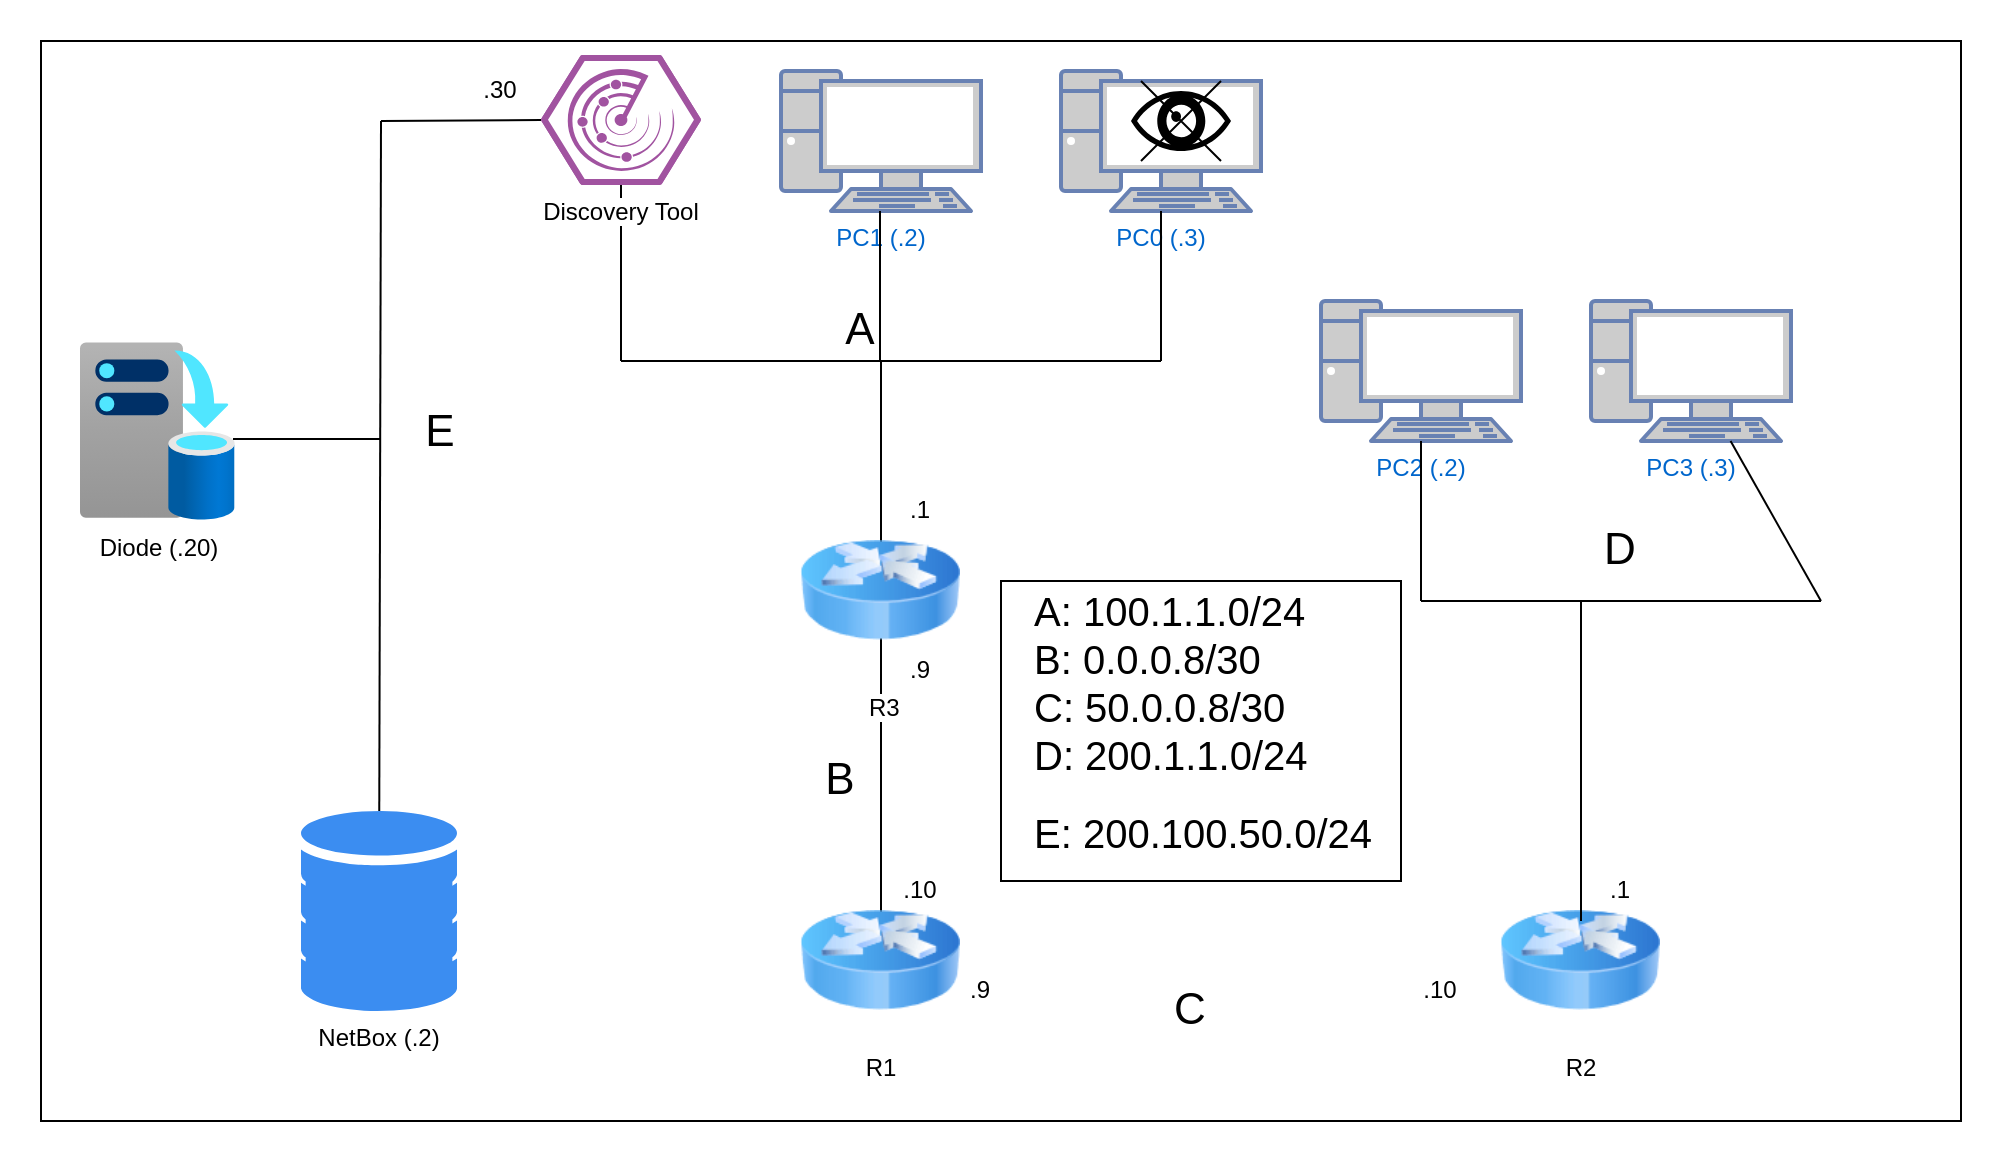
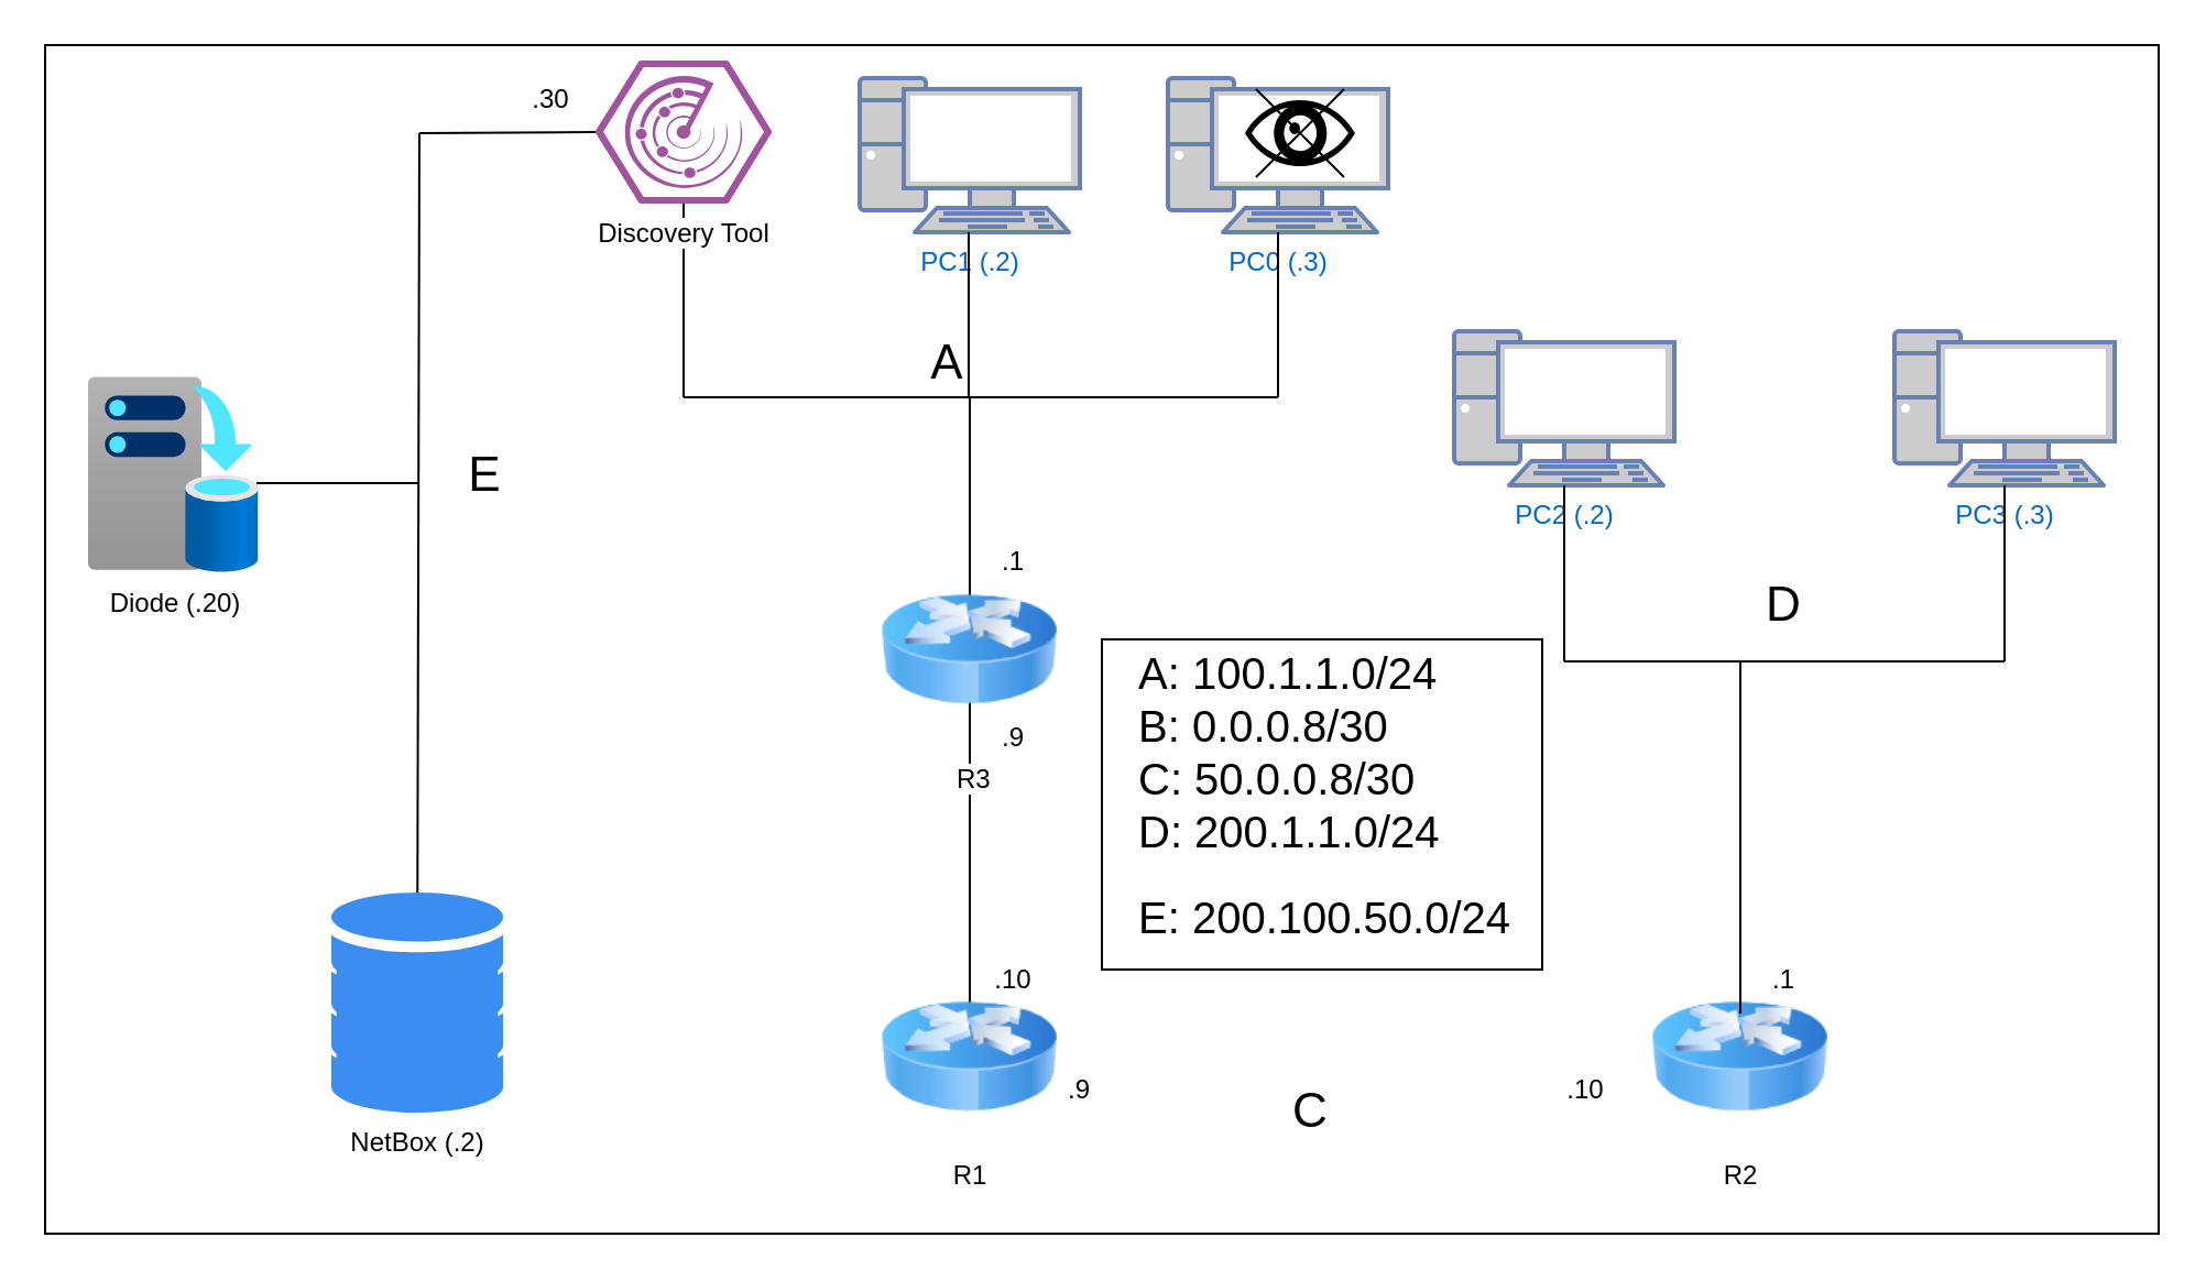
- <mxCell id="22" value="&lt;span style=&quot;background-color: rgb(255, 255, 255);&quot;&gt;PC3 (.3)&lt;/span&gt;" style="fontColor=#0066CC;verticalAlign=top;verticalLabelPosition=bottom;labelPosition=center;align=center;html=1;outlineConnect=0;fillColor=#CCCCCC;strokeColor=#6881B3;gradientColor=none;gradientDirection=north;strokeWidth=2;shape=mxgraph.networks.pc;" parent="1" vertex="1"><mxGeometry x="795" y="150" width="100" height="70" as="geometry" /></mxCell>
+ <mxCell id="22" value="&lt;span style=&quot;background-color: rgb(255, 255, 255);&quot;&gt;PC3 (.3)&lt;/span&gt;" style="fontColor=#0066CC;verticalAlign=top;verticalLabelPosition=bottom;labelPosition=center;align=center;html=1;outlineConnect=0;fillColor=#CCCCCC;strokeColor=#6881B3;gradientColor=none;gradientDirection=north;strokeWidth=2;shape=mxgraph.networks.pc;" parent="1" vertex="1"><mxGeometry x="860" y="150" width="100" height="70" as="geometry" /></mxCell>
- <mxCell id="19" value="&lt;font style=&quot;font-size: 22px;&quot;&gt;&lt;font&gt;B&lt;/font&gt;&lt;/font&gt;" style="text;html=1;align=center;verticalAlign=middle;whiteSpace=wrap;rounded=0;" parent="1" vertex="1"><mxGeometry x="390" y="375" width="60" height="30" as="geometry" /></mxCell>
